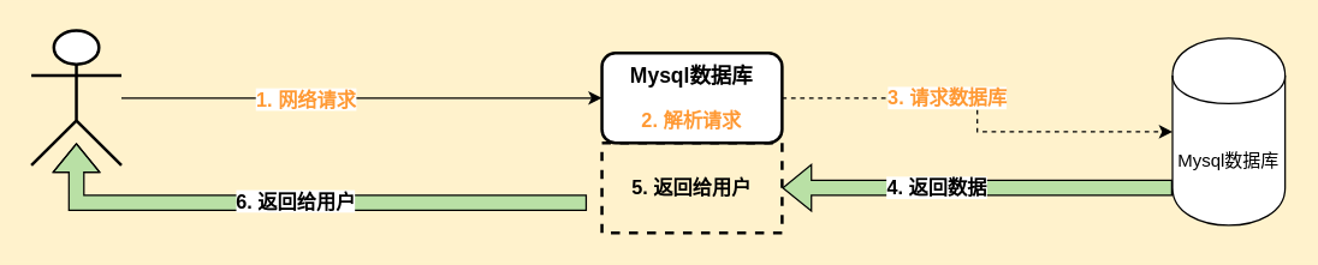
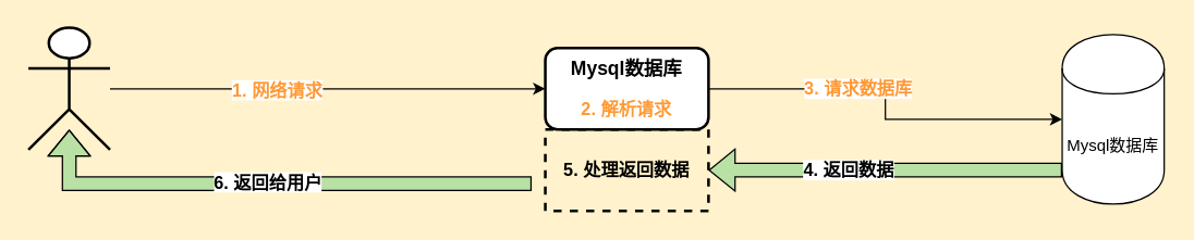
- <mxCell id="5" style="edgeStyle=orthogonalEdgeStyle;rounded=0;orthogonalLoop=1;jettySize=auto;html=1;entryX=0;entryY=0.5;entryDx=0;entryDy=0;dashed=1;" edge="1" parent="1" source="7" target="10"><mxGeometry relative="1" as="geometry" /></mxCell>
+ <mxCell id="5" style="edgeStyle=orthogonalEdgeStyle;rounded=0;orthogonalLoop=1;jettySize=auto;html=1;entryX=0;entryY=0.5;entryDx=0;entryDy=0;" edge="1" parent="1" source="7" target="10"><mxGeometry relative="1" as="geometry" /></mxCell>
- <mxCell id="13" value="&lt;b&gt;&lt;font style=&quot;font-size: 13px&quot;&gt;5. 返回给用户&lt;/font&gt;&lt;/b&gt;" style="text;html=1;strokeColor=#000000;fillColor=none;align=center;verticalAlign=middle;whiteSpace=wrap;rounded=0;dashed=1;strokeWidth=2;" vertex="1" parent="1"><mxGeometry x="400" y="95" width="120" height="60" as="geometry" /></mxCell>
+ <mxCell id="13" value="&lt;b&gt;&lt;font style=&quot;font-size: 13px&quot;&gt;5. 处理返回数据&lt;/font&gt;&lt;/b&gt;" style="text;html=1;strokeColor=#000000;fillColor=none;align=center;verticalAlign=middle;whiteSpace=wrap;rounded=0;dashed=1;strokeWidth=2;" vertex="1" parent="1"><mxGeometry x="400" y="95" width="120" height="60" as="geometry" /></mxCell>
